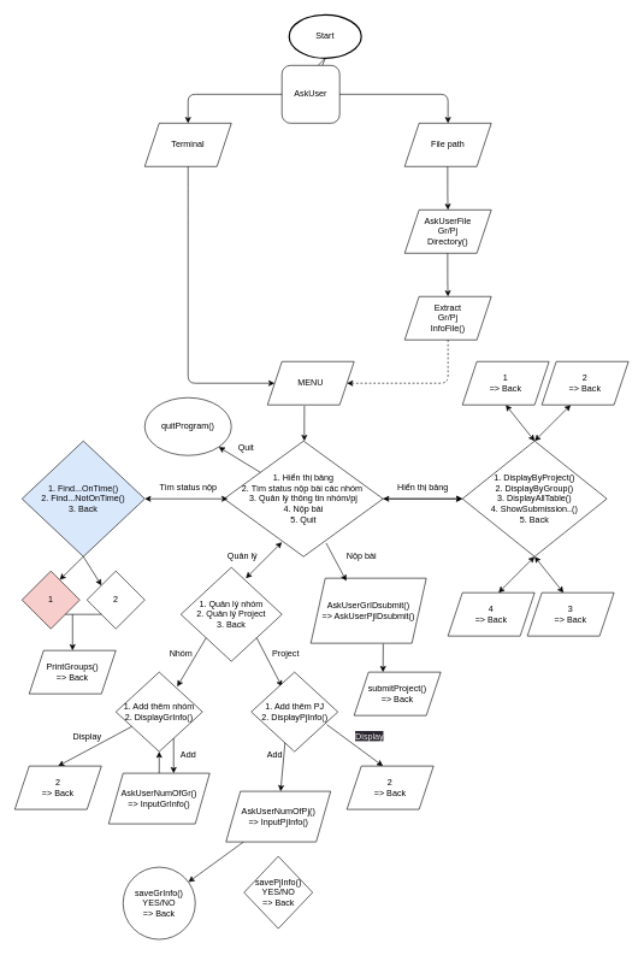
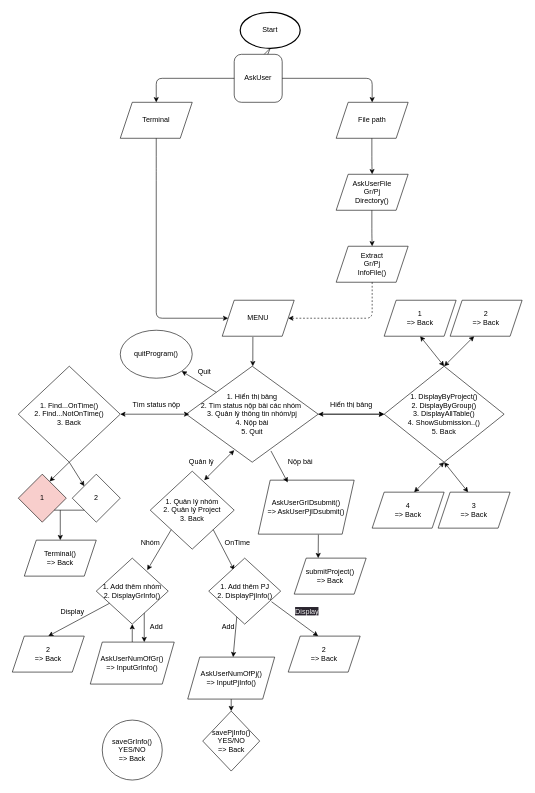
- <mxCell id="26" value="1. Find...OnTime()&lt;br&gt;2. Find...NotOnTime()&lt;br&gt;3. Back" style="rhombus;whiteSpace=wrap;html=1;fillColor=#dae8fc;" parent="1" vertex="1"><mxGeometry x="30" y="610" width="170" height="160" as="geometry" /></mxCell>
+ <mxCell id="26" value="1. Find...OnTime()&lt;br&gt;2. Find...NotOnTime()&lt;br&gt;3. Back" style="rhombus;whiteSpace=wrap;html=1;" parent="1" vertex="1"><mxGeometry x="30" y="610" width="170" height="160" as="geometry" /></mxCell>
- <mxCell id="64" value="Project" style="text;html=1;align=center;verticalAlign=middle;resizable=0;points=[];autosize=1;strokeColor=none;fillColor=none;" parent="1" vertex="1"><mxGeometry x="365" y="890" width="60" height="30" as="geometry" /></mxCell>
+ <mxCell id="64" value="OnTime" style="text;html=1;align=center;verticalAlign=middle;resizable=0;points=[];autosize=1;strokeColor=none;fillColor=none;" parent="1" vertex="1"><mxGeometry x="365" y="890" width="60" height="30" as="geometry" /></mxCell>
- <mxCell id="34" value="PrintGroups()&lt;br&gt;=&amp;gt; Back" style="shape=parallelogram;perimeter=parallelogramPerimeter;whiteSpace=wrap;html=1;fixedSize=1;" parent="1" vertex="1"><mxGeometry x="40" y="900" width="120" height="60" as="geometry" /></mxCell>
+ <mxCell id="34" value="Terminal()&lt;br&gt;=&amp;gt; Back" style="shape=parallelogram;perimeter=parallelogramPerimeter;whiteSpace=wrap;html=1;fixedSize=1;" parent="1" vertex="1"><mxGeometry x="40" y="900" width="120" height="60" as="geometry" /></mxCell>
- <mxCell id="44" value="" style="edgeStyle=none;html=1;" parent="1" source="45" target="46" edge="1"><mxGeometry relative="1" as="geometry" /></mxCell>
+ <mxCell id="44" value="" style="edgeStyle=none;html=1;" parent="1" source="45" target="47" edge="1"><mxGeometry relative="1" as="geometry" /></mxCell>
